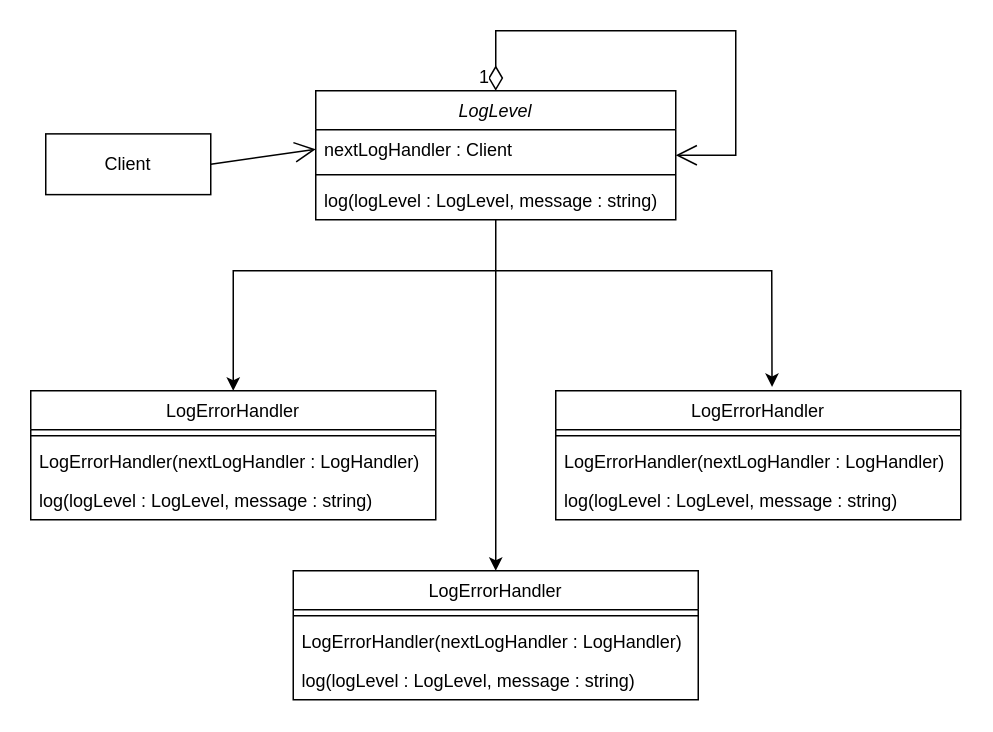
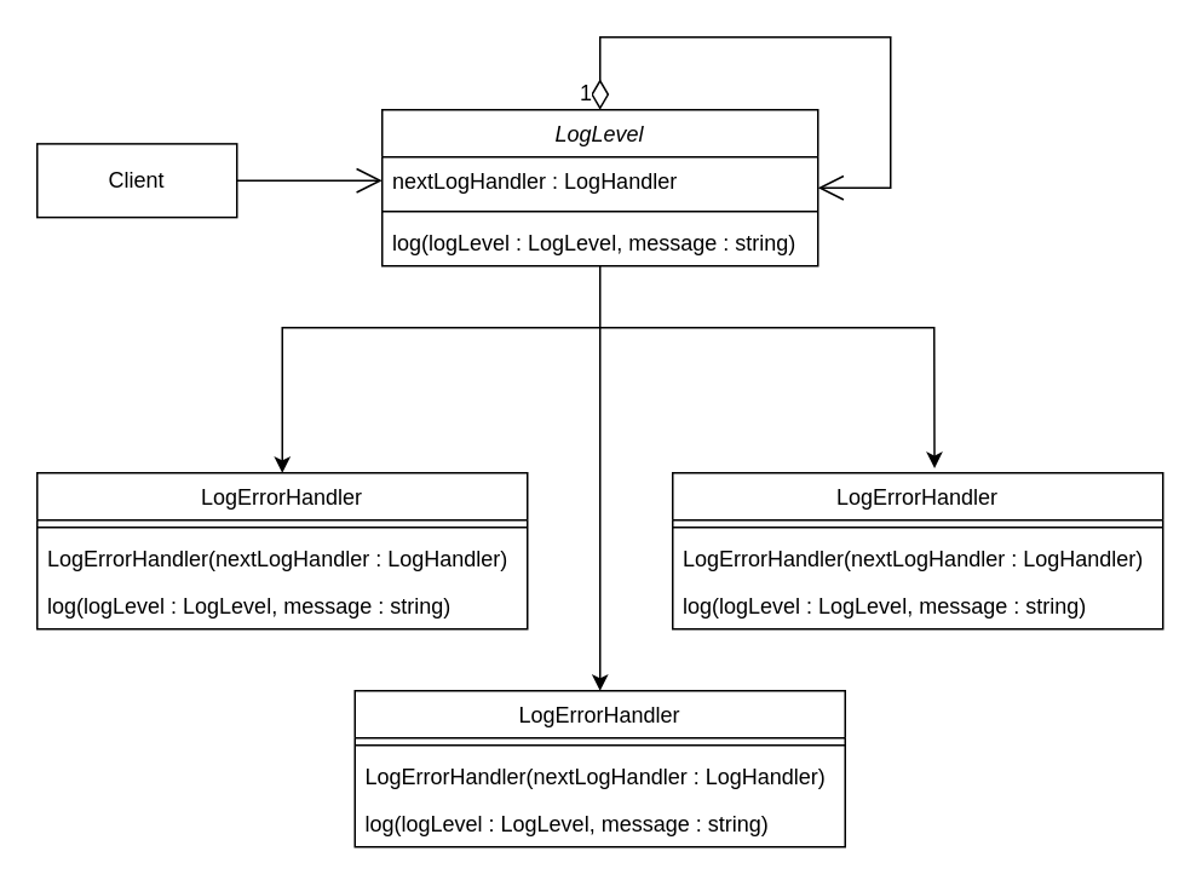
- <mxCell id="3" value="nextLogHandler : Client" style="text;align=left;verticalAlign=top;spacingLeft=4;spacingRight=4;overflow=hidden;rotatable=0;points=[[0,0.5],[1,0.5]];portConstraint=eastwest;" parent="2" vertex="1"><mxGeometry y="26" width="240" height="26" as="geometry" /></mxCell>
+ <mxCell id="3" value="nextLogHandler : LogHandler" style="text;align=left;verticalAlign=top;spacingLeft=4;spacingRight=4;overflow=hidden;rotatable=0;points=[[0,0.5],[1,0.5]];portConstraint=eastwest;" parent="2" vertex="1"><mxGeometry y="26" width="240" height="26" as="geometry" /></mxCell>
- <mxCell id="22" value="Client" style="rounded=0;whiteSpace=wrap;html=1;" parent="1" vertex="1"><mxGeometry x="30" y="88.75" width="110" height="40.5" as="geometry" /></mxCell>
+ <mxCell id="22" value="Client" style="rounded=0;whiteSpace=wrap;html=1;" parent="1" vertex="1"><mxGeometry x="20" y="78.75" width="110" height="40.5" as="geometry" /></mxCell>
